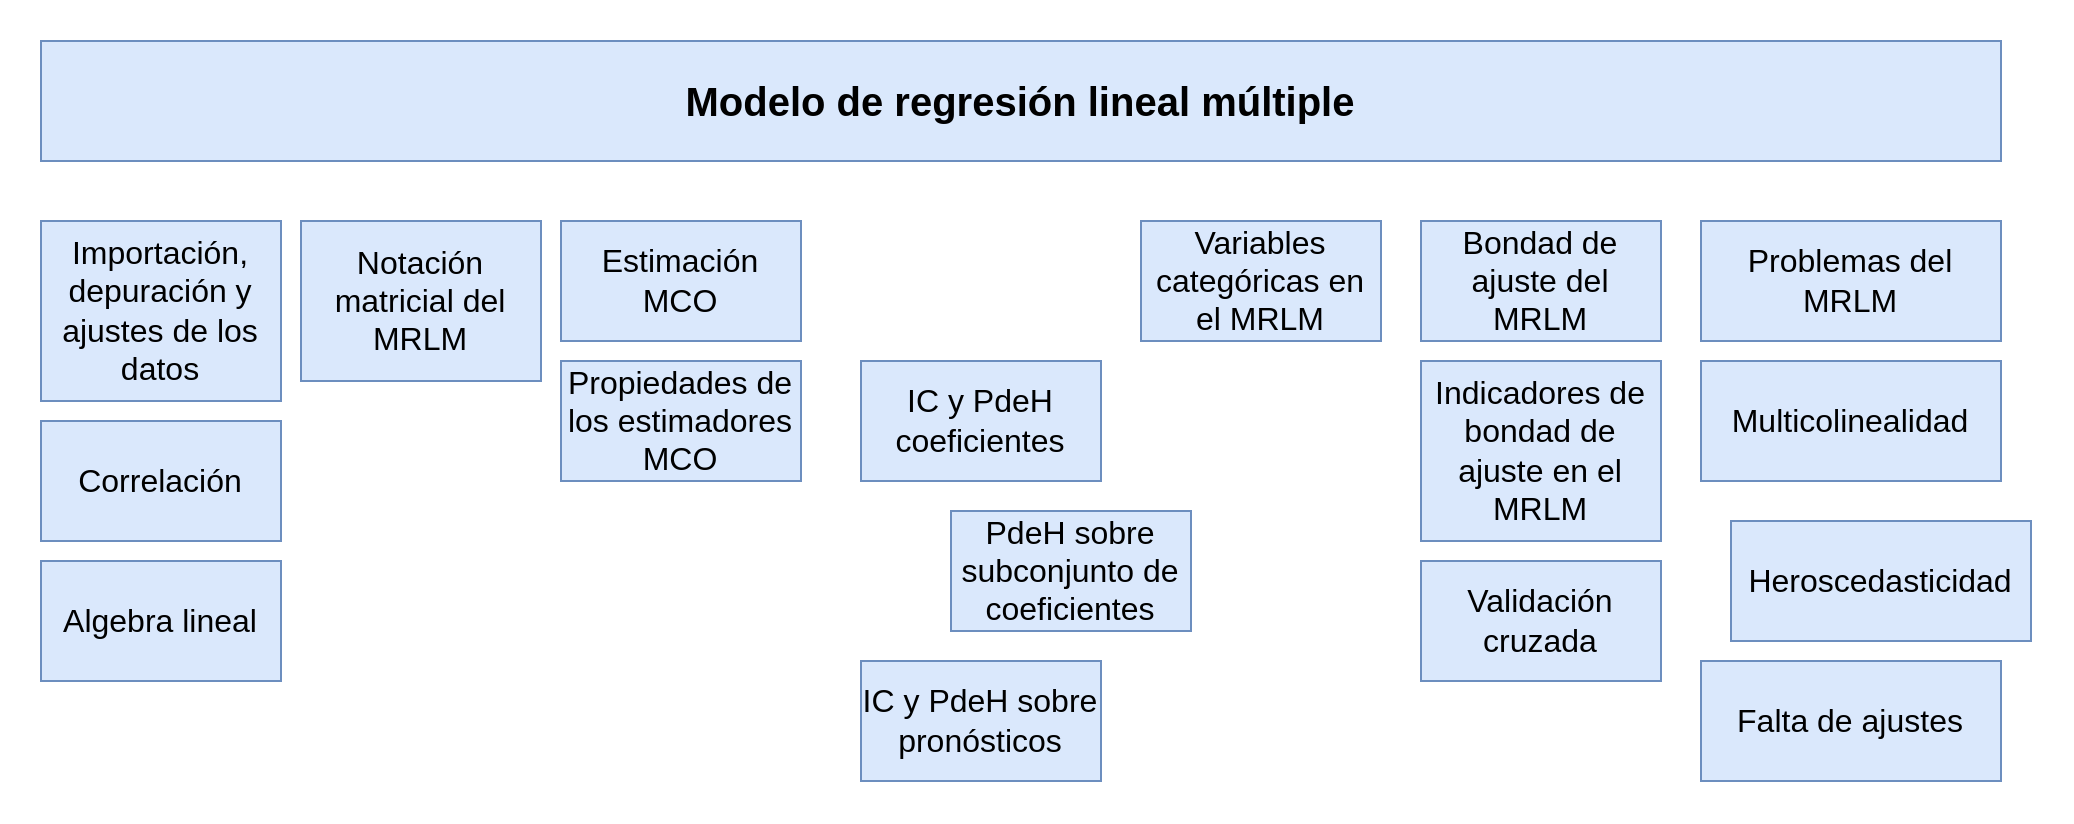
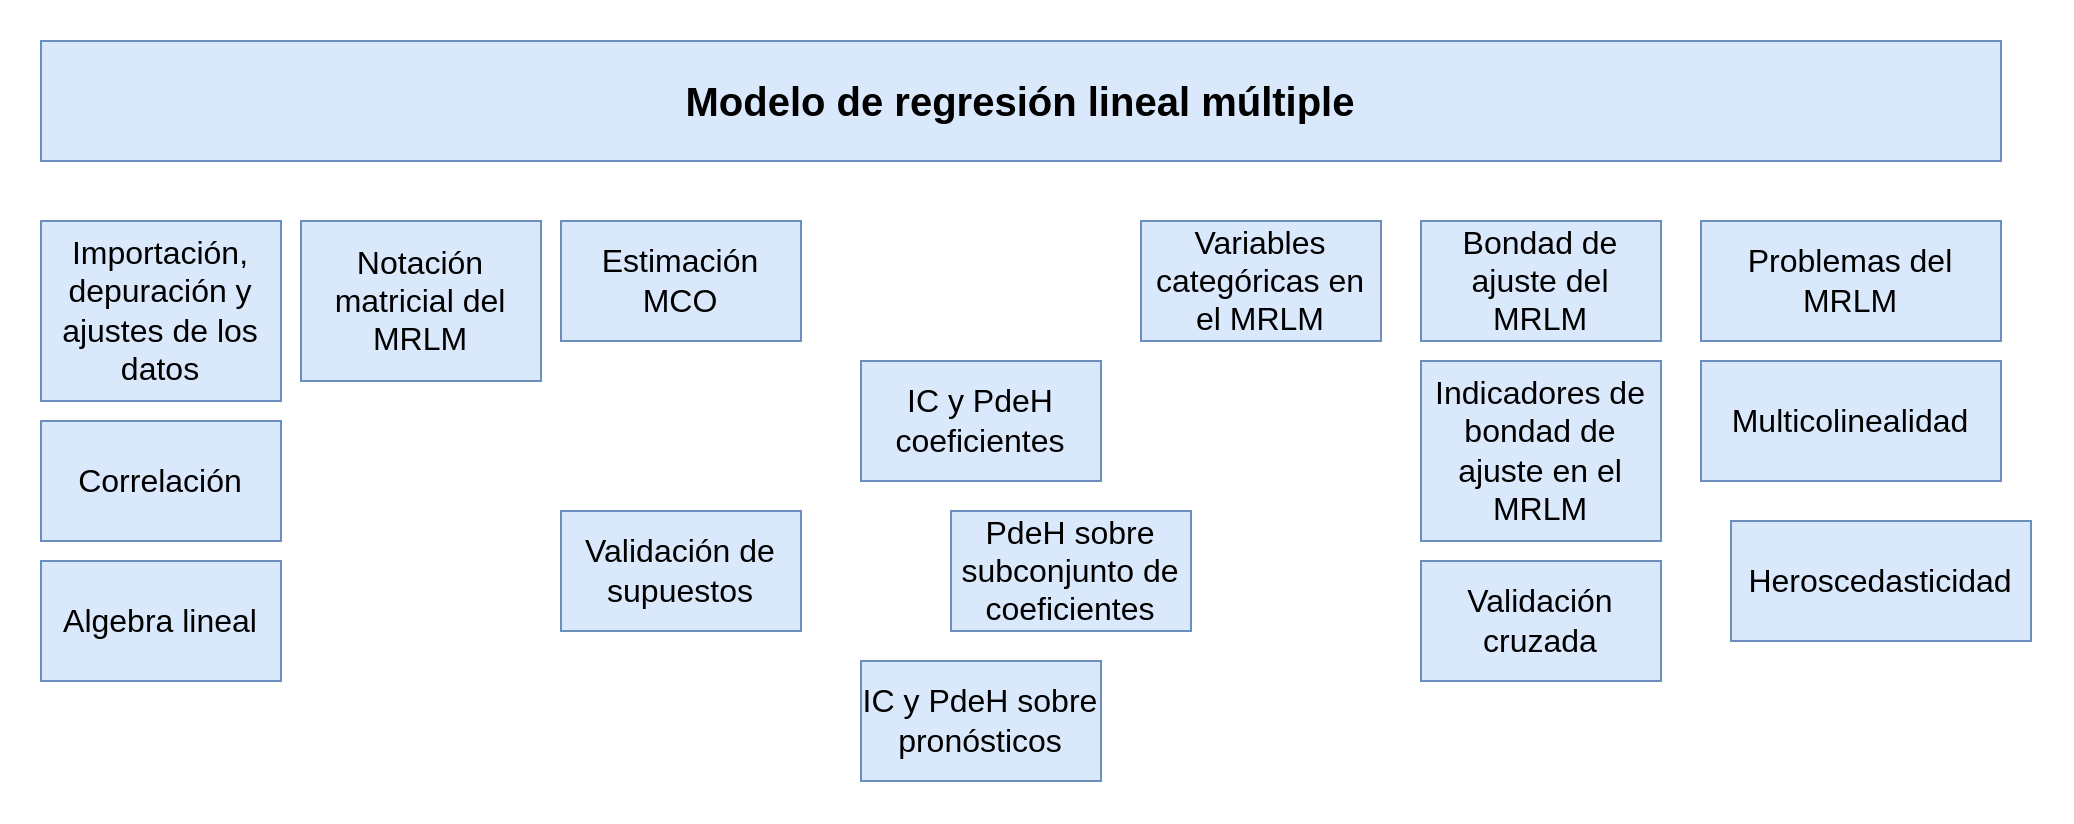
- <mxCell id="7" value="&lt;font style=&quot;font-size: 16px&quot;&gt;Propiedades de los estimadores MCO&lt;/font&gt;" style="rounded=0;whiteSpace=wrap;html=1;fillColor=#dae8fc;strokeColor=#6c8ebf;" vertex="1" parent="1"><mxGeometry x="280" y="180" width="120" height="60" as="geometry" /></mxCell>
+ <mxCell id="12" value="&lt;font style=&quot;font-size: 16px&quot;&gt;Validación de supuestos&lt;/font&gt;" style="rounded=0;whiteSpace=wrap;html=1;fillColor=#dae8fc;strokeColor=#6c8ebf;" vertex="1" parent="1"><mxGeometry x="280" y="255" width="120" height="60" as="geometry" /></mxCell>
- <mxCell id="20" value="&lt;font style=&quot;font-size: 16px&quot;&gt;Falta de ajustes&lt;/font&gt;" style="rounded=0;whiteSpace=wrap;html=1;fillColor=#dae8fc;strokeColor=#6c8ebf;" vertex="1" parent="1"><mxGeometry x="850" y="330" width="150" height="60" as="geometry" /></mxCell>
